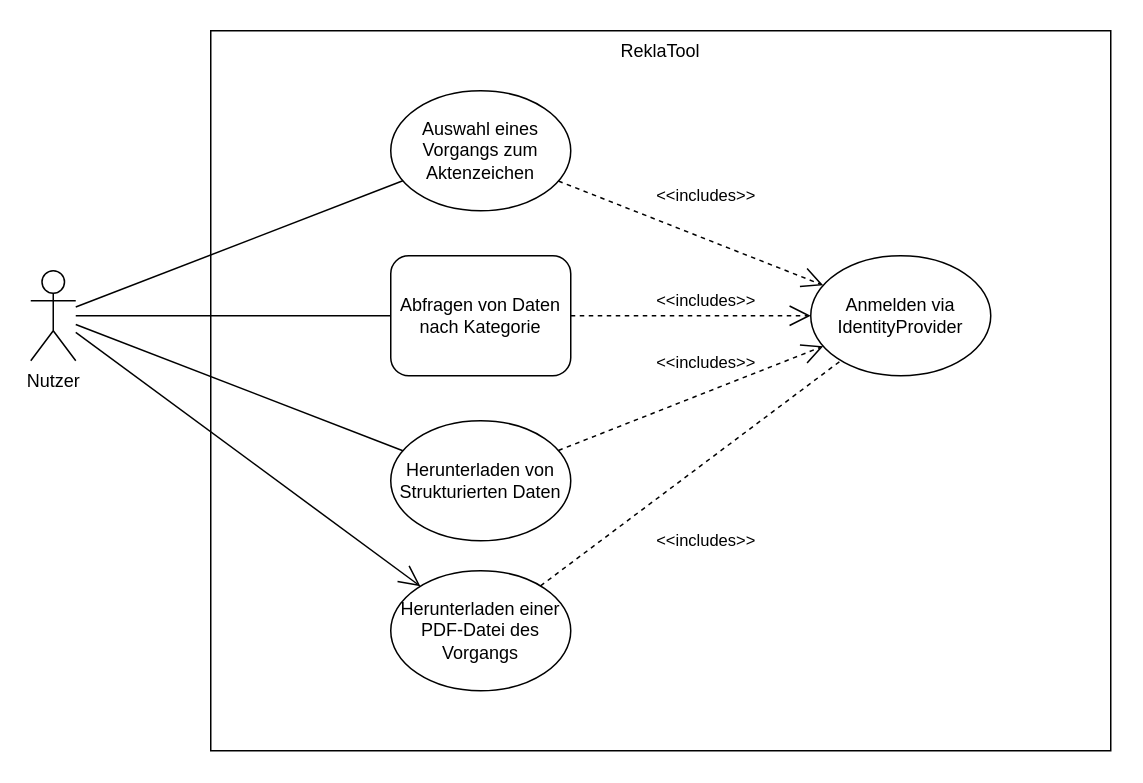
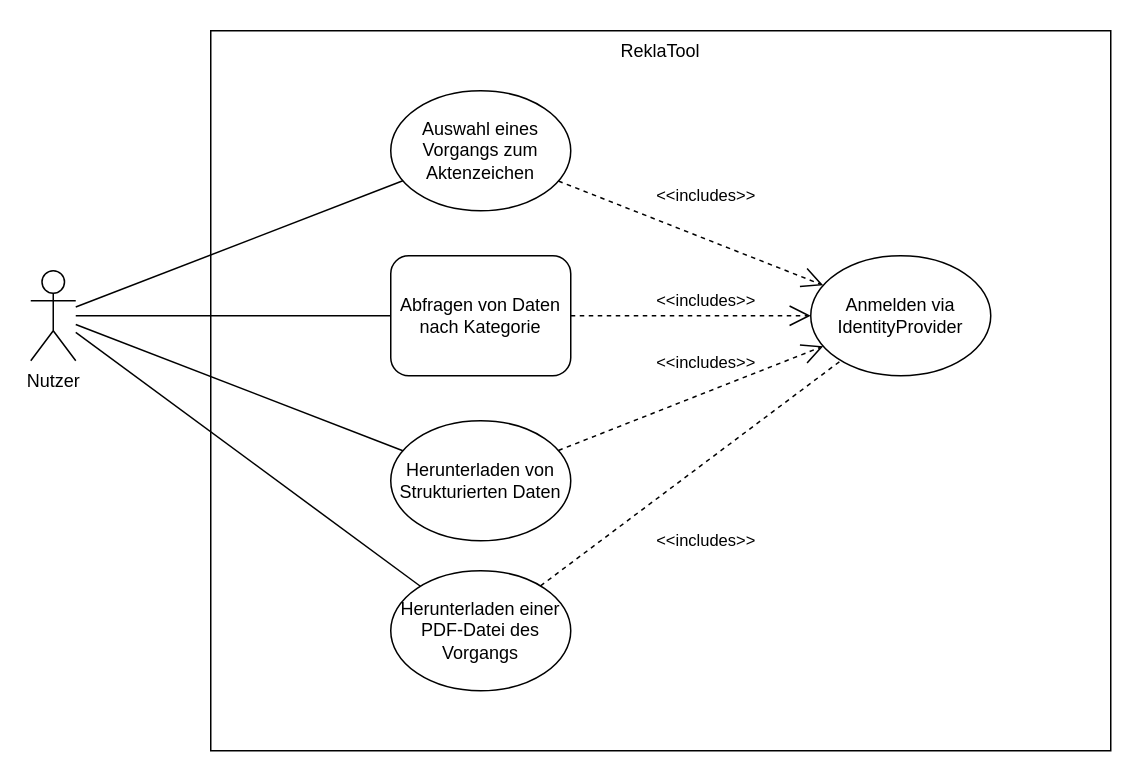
- <mxCell id="5" style="edgeStyle=none;rounded=0;jumpSize=6;orthogonalLoop=1;jettySize=auto;html=1;endArrow=open;endFill=0;endSize=12;" edge="1" parent="1" source="7" target="15"><mxGeometry relative="1" as="geometry" /></mxCell>
+ <mxCell id="5" style="edgeStyle=none;rounded=0;jumpSize=6;orthogonalLoop=1;jettySize=auto;html=1;endArrow=none;endFill=0;endSize=12;" edge="1" parent="1" source="7" target="15"><mxGeometry relative="1" as="geometry" /></mxCell>
